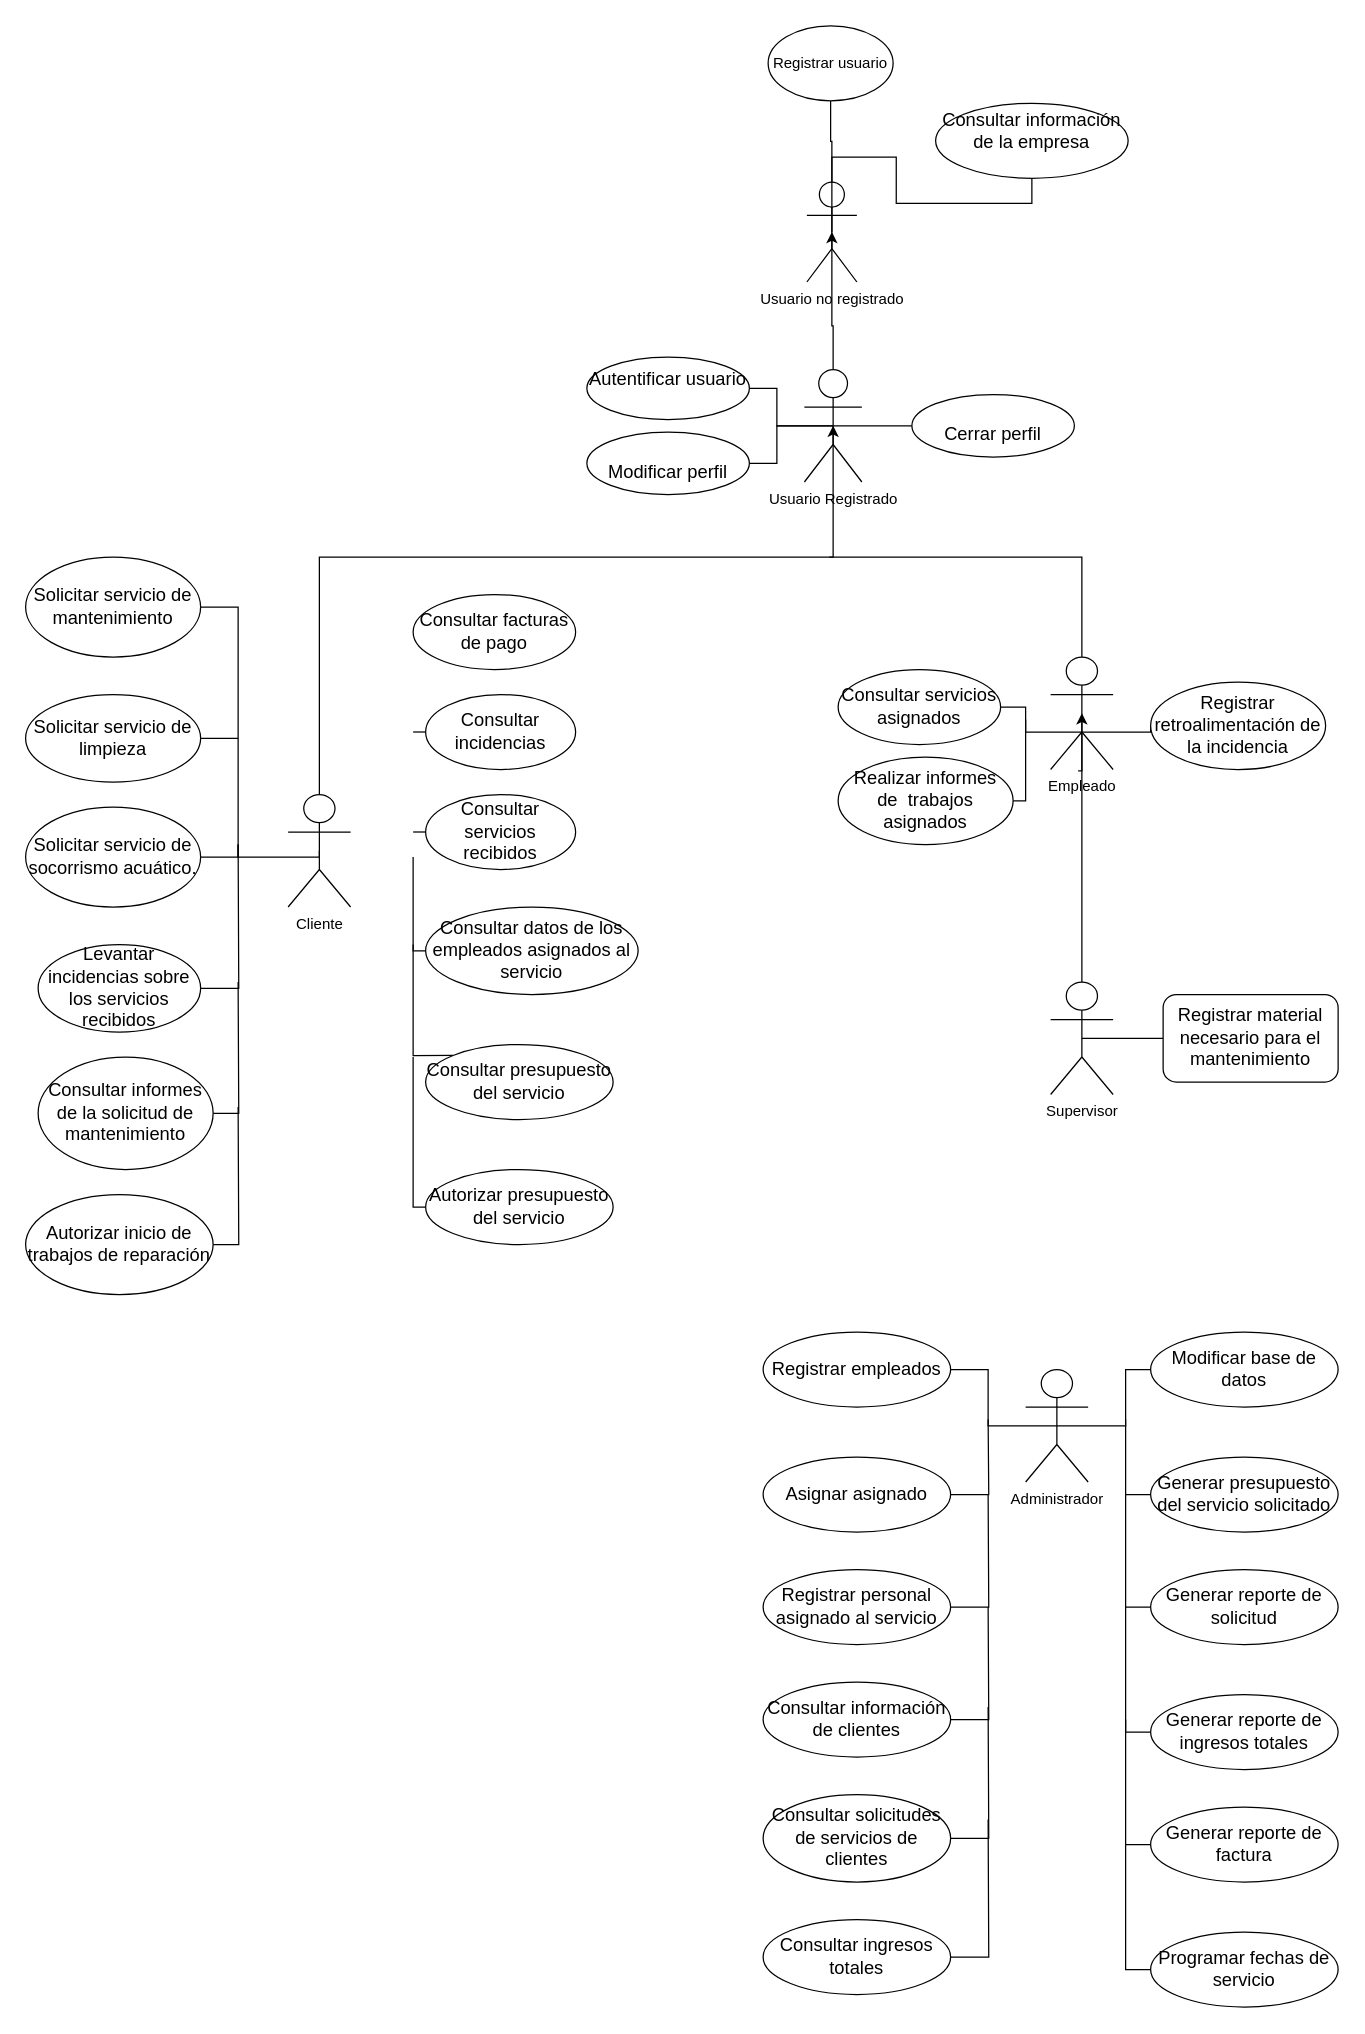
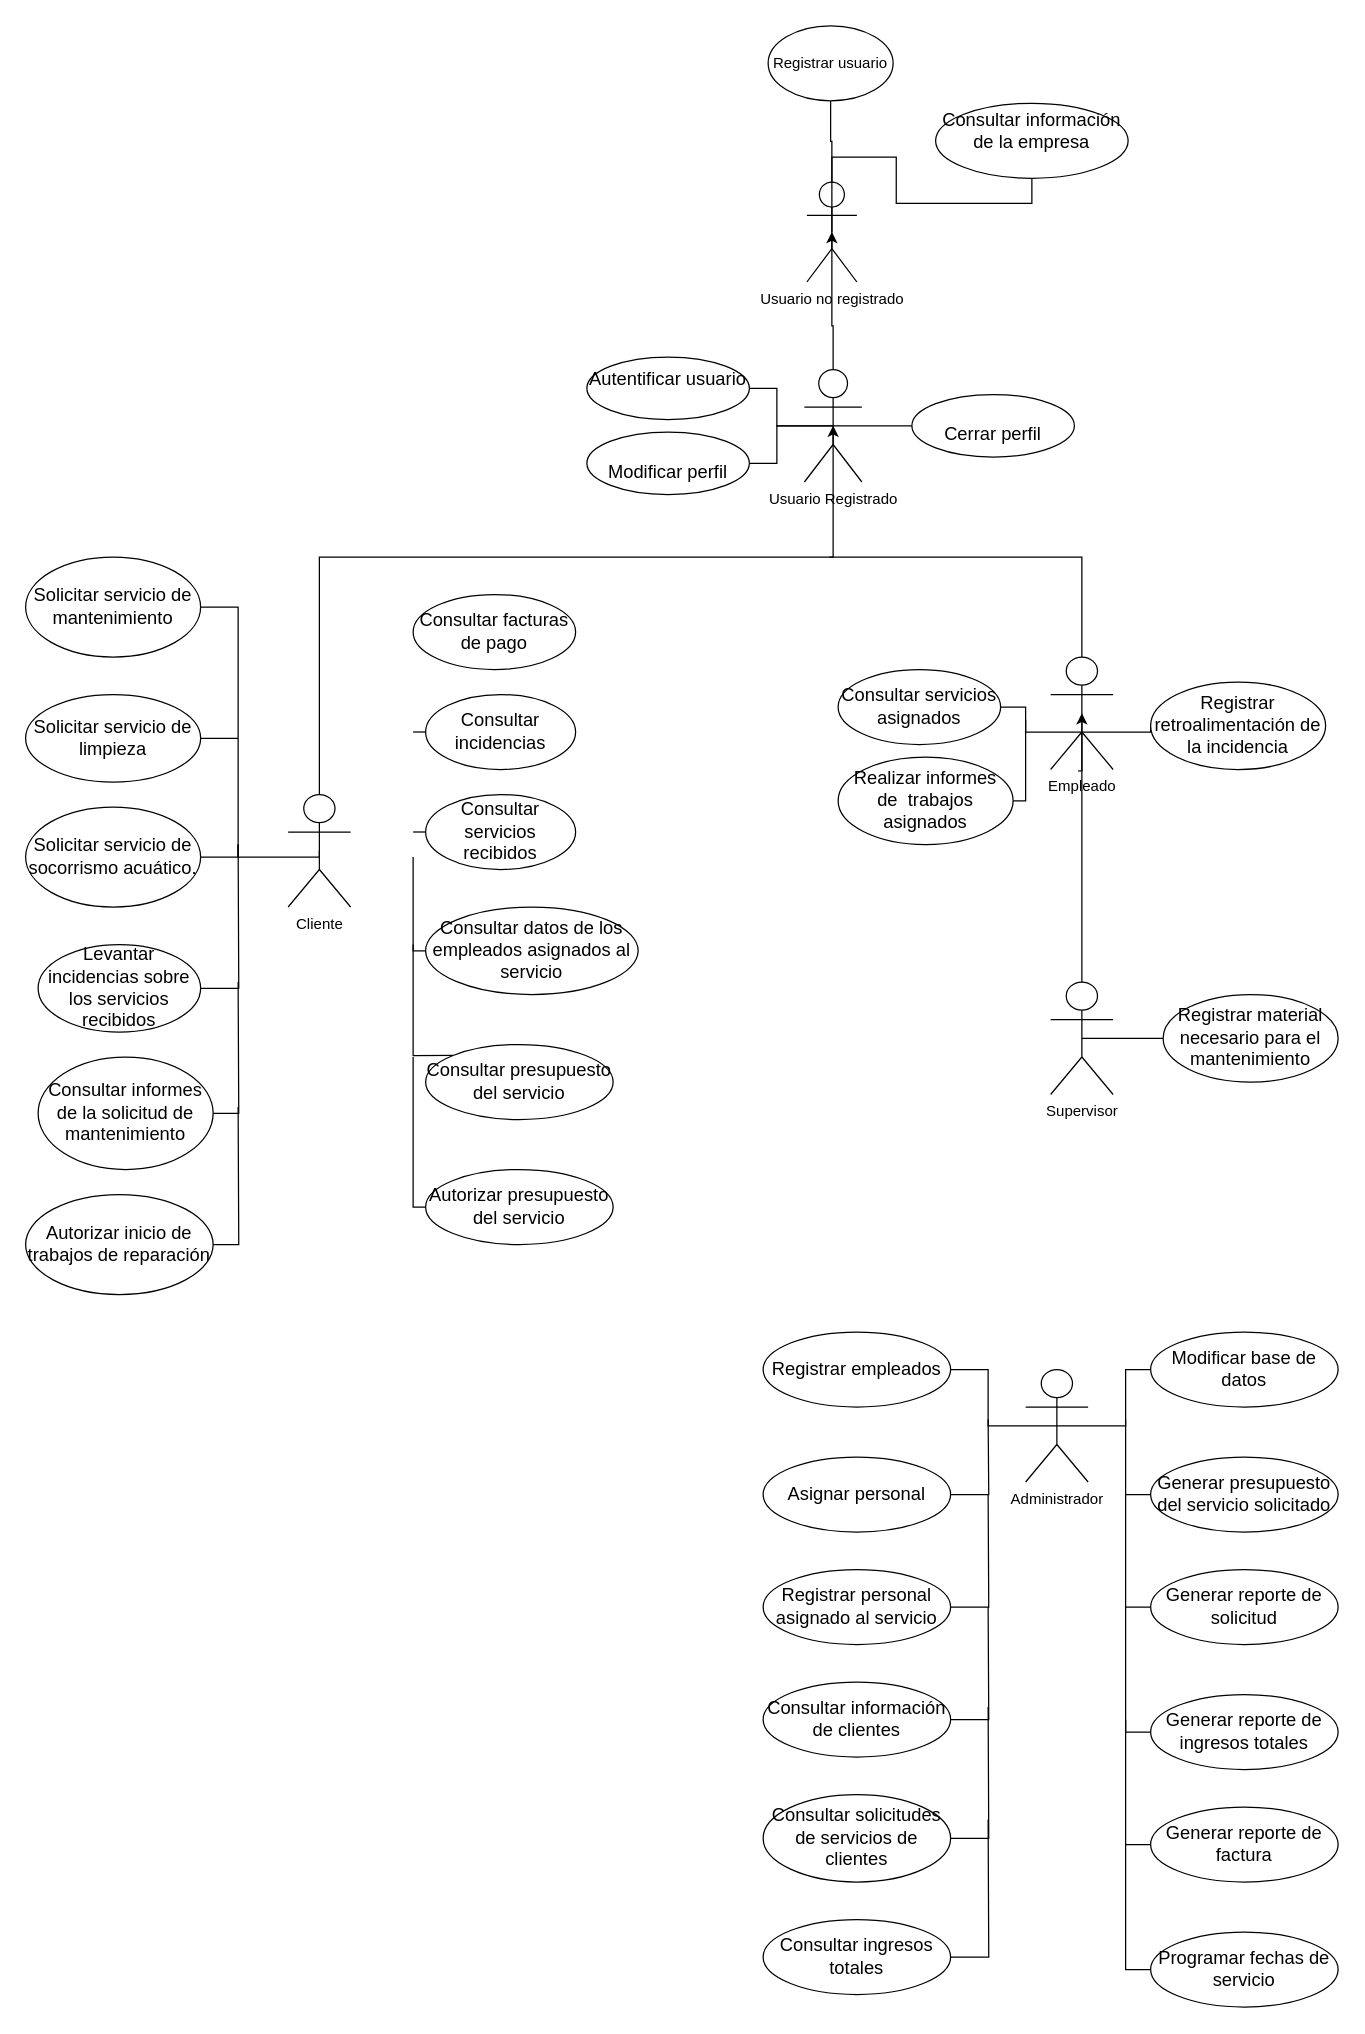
- <mxCell id="49" value="&lt;span id=&quot;docs-internal-guid-4698a9bf-7fff-3ed1-53a6-bd62d147b7e1&quot;&gt;&lt;span style=&quot;font-size: 11pt; font-family: Arial; background-color: transparent; font-variant-numeric: normal; font-variant-east-asian: normal; vertical-align: baseline;&quot;&gt;Registrar material necesario para el mantenimiento &lt;/span&gt;&lt;/span&gt;" style="whiteSpace=wrap;html=1;rounded=1;" vertex="1" parent="1"><mxGeometry x="930" y="795" width="140" height="70" as="geometry" /></mxCell>
+ <mxCell id="49" value="&lt;span id=&quot;docs-internal-guid-4698a9bf-7fff-3ed1-53a6-bd62d147b7e1&quot;&gt;&lt;span style=&quot;font-size: 11pt; font-family: Arial; background-color: transparent; font-variant-numeric: normal; font-variant-east-asian: normal; vertical-align: baseline;&quot;&gt;Registrar material necesario para el mantenimiento &lt;/span&gt;&lt;/span&gt;" style="ellipse;whiteSpace=wrap;html=1;" vertex="1" parent="1"><mxGeometry x="930" y="795" width="140" height="70" as="geometry" /></mxCell>
- <mxCell id="54" value="&lt;span id=&quot;docs-internal-guid-2dba6580-7fff-1ef4-5164-979dc6e43c40&quot;&gt;&lt;span style=&quot;font-size: 11pt; font-family: Arial; background-color: transparent; font-variant-numeric: normal; font-variant-east-asian: normal; vertical-align: baseline;&quot;&gt;Asignar asignado &lt;/span&gt;&lt;/span&gt;" style="ellipse;whiteSpace=wrap;html=1;" vertex="1" parent="1"><mxGeometry x="610" y="1165" width="150" height="60" as="geometry" /></mxCell>
+ <mxCell id="54" value="&lt;span id=&quot;docs-internal-guid-2dba6580-7fff-1ef4-5164-979dc6e43c40&quot;&gt;&lt;span style=&quot;font-size: 11pt; font-family: Arial; background-color: transparent; font-variant-numeric: normal; font-variant-east-asian: normal; vertical-align: baseline;&quot;&gt;Asignar personal &lt;/span&gt;&lt;/span&gt;" style="ellipse;whiteSpace=wrap;html=1;" vertex="1" parent="1"><mxGeometry x="610" y="1165" width="150" height="60" as="geometry" /></mxCell>
